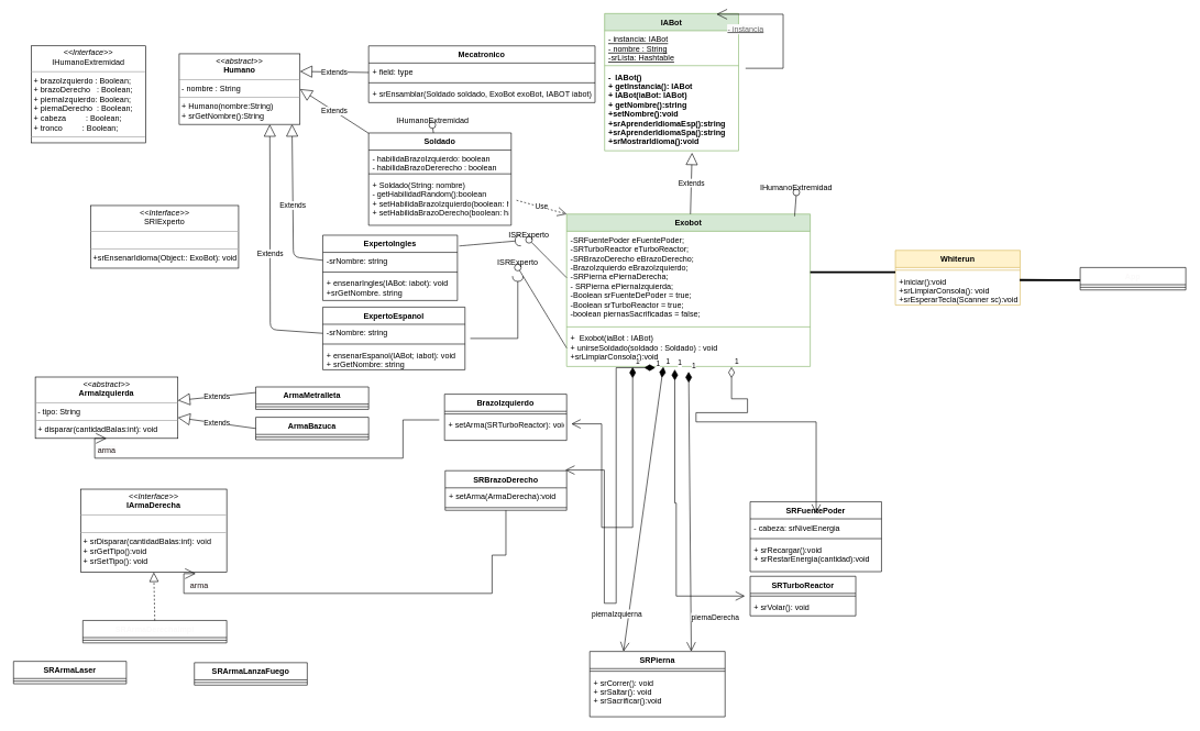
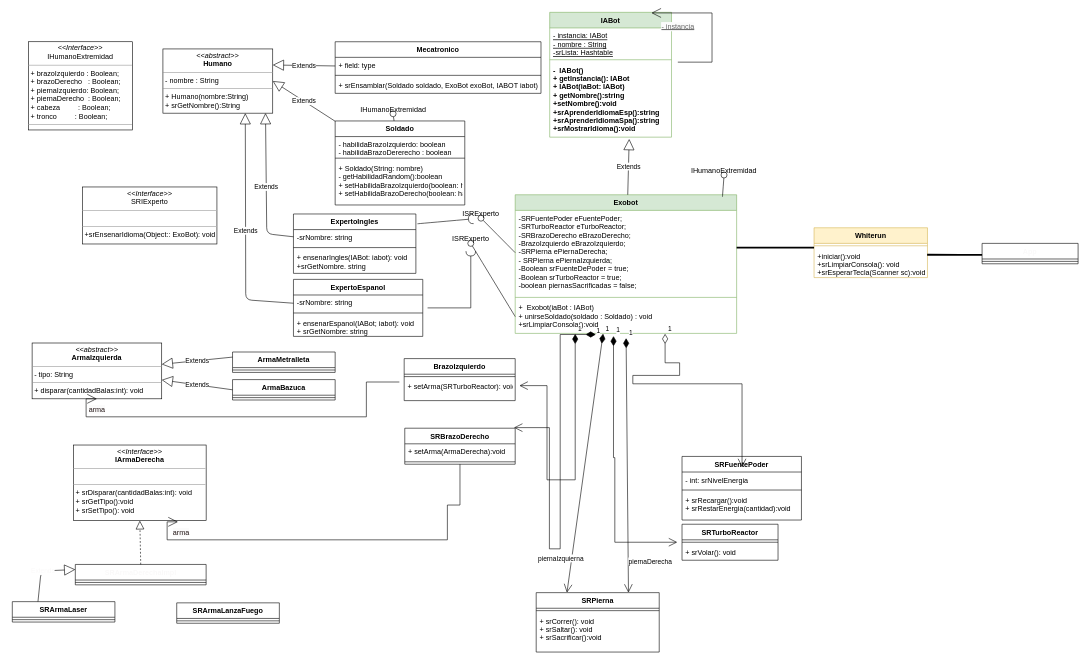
- <mxCell id="27" value="Use" style="endArrow=open;endSize=12;dashed=1;html=1;rounded=0;sourcePerimeterSpacing=8;targetPerimeterSpacing=8;entryX=0;entryY=0;entryDx=0;entryDy=0;" parent="1" source="22" target="6" edge="1"><mxGeometry width="160" relative="1" as="geometry"><mxPoint x="820" y="380" as="sourcePoint" /><mxPoint x="848" y="285" as="targetPoint" /></mxGeometry></mxCell>
- <mxCell id="12" value="- cabeza: srNivelEnergia" style="text;strokeColor=none;fillColor=none;align=left;verticalAlign=top;spacingLeft=4;spacingRight=4;overflow=hidden;rotatable=0;points=[[0,0.5],[1,0.5]];portConstraint=eastwest;" parent="11" vertex="1"><mxGeometry y="26" width="199" height="26" as="geometry" /></mxCell>
+ <mxCell id="12" value="- int: srNivelEnergia" style="text;strokeColor=none;fillColor=none;align=left;verticalAlign=top;spacingLeft=4;spacingRight=4;overflow=hidden;rotatable=0;points=[[0,0.5],[1,0.5]];portConstraint=eastwest;" parent="11" vertex="1"><mxGeometry y="26" width="199" height="26" as="geometry" /></mxCell>
+ <mxCell id="89" value="Extends" style="endArrow=block;endSize=16;endFill=0;html=1;fontColor=#faf9f9;entryX=0;entryY=0.25;entryDx=0;entryDy=0;exitX=0.25;exitY=0;exitDx=0;exitDy=0;" edge="1" parent="1" source="85" target="82"><mxGeometry width="160" relative="1" as="geometry"><mxPoint x="-4" y="952" as="sourcePoint" /><mxPoint x="156" y="922" as="targetPoint" /><Array as="points"><mxPoint x="68" y="951" /></Array></mxGeometry></mxCell>
